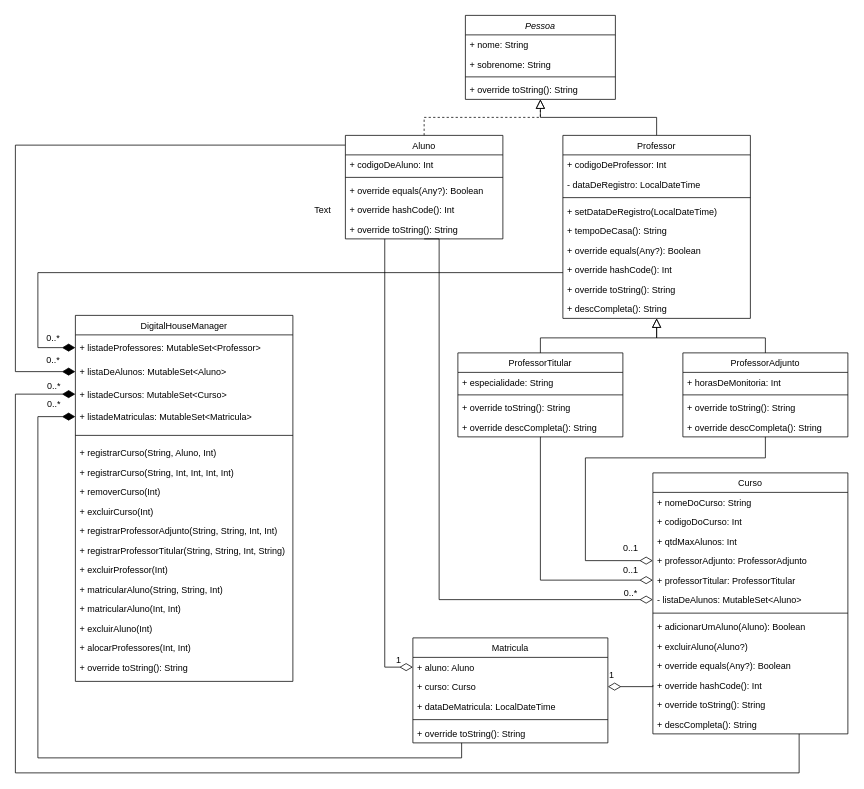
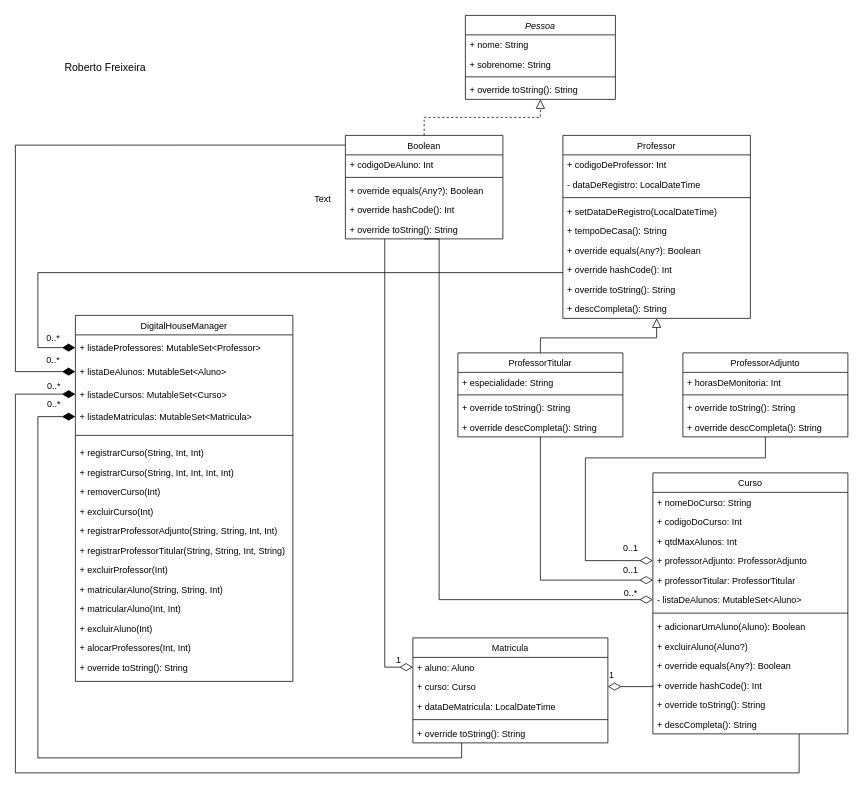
+ <mxCell id="85" value="Roberto Freixeira" style="text;html=1;strokeColor=none;fillColor=none;align=center;verticalAlign=middle;whiteSpace=wrap;rounded=0;fontSize=14;" vertex="1" parent="1"><mxGeometry x="60" y="80" width="160" height="20" as="geometry" /></mxCell>
- <mxCell id="3" value="" style="endArrow=block;endSize=10;endFill=0;shadow=0;strokeWidth=1;rounded=0;edgeStyle=elbowEdgeStyle;elbow=vertical;" parent="1" source="22" target="52" edge="1"><mxGeometry width="160" relative="1" as="geometry"><mxPoint x="610" y="363" as="sourcePoint" /><mxPoint x="710" y="261" as="targetPoint" /></mxGeometry></mxCell>
- <mxCell id="78" value="Aluno" style="swimlane;fontStyle=0;align=center;verticalAlign=top;childLayout=stackLayout;horizontal=1;startSize=26;horizontalStack=0;resizeParent=1;resizeLast=0;collapsible=1;marginBottom=0;rounded=0;shadow=0;strokeWidth=1;" parent="1" vertex="1"><mxGeometry x="460" y="180" width="210" height="138" as="geometry"><mxRectangle x="130" y="380" width="160" height="26" as="alternateBounds" /></mxGeometry></mxCell>
+ <mxCell id="78" value="Boolean" style="swimlane;fontStyle=0;align=center;verticalAlign=top;childLayout=stackLayout;horizontal=1;startSize=26;horizontalStack=0;resizeParent=1;resizeLast=0;collapsible=1;marginBottom=0;rounded=0;shadow=0;strokeWidth=1;" parent="1" vertex="1"><mxGeometry x="460" y="180" width="210" height="138" as="geometry"><mxRectangle x="130" y="380" width="160" height="26" as="alternateBounds" /></mxGeometry></mxCell>
- <mxCell id="84" value="Text" style="text;html=1;strokeColor=none;fillColor=none;align=center;verticalAlign=middle;whiteSpace=wrap;rounded=0;fontSize=12;" vertex="1" parent="1"><mxGeometry x="410" y="270" width="40" height="20" as="geometry" /></mxCell>
+ <mxCell id="84" value="Text" style="text;html=1;strokeColor=none;fillColor=none;align=center;verticalAlign=middle;whiteSpace=wrap;rounded=0;fontSize=12;" vertex="1" parent="1"><mxGeometry x="410" y="255" width="40" height="20" as="geometry" /></mxCell>
- <mxCell id="5" value="" style="endArrow=block;endSize=10;endFill=0;shadow=0;strokeWidth=1;rounded=0;edgeStyle=elbowEdgeStyle;elbow=vertical;exitX=0.5;exitY=0;exitDx=0;exitDy=0;entryX=0.5;entryY=1;entryDx=0;entryDy=0;" edge="1" parent="1" source="17" target="22"><mxGeometry width="160" relative="1" as="geometry"><mxPoint x="1040" y="508" as="sourcePoint" /><mxPoint x="800" y="600" as="targetPoint" /><Array as="points"><mxPoint x="750" y="450" /></Array></mxGeometry></mxCell>
- <mxCell id="39" value="+ registrarCurso(String, Aluno, Int)" style="text;align=left;verticalAlign=top;spacingLeft=4;spacingRight=4;overflow=hidden;rotatable=0;points=[[0,0.5],[1,0.5]];portConstraint=eastwest;" vertex="1" parent="33"><mxGeometry y="170" width="290" height="26" as="geometry" /></mxCell>
+ <mxCell id="39" value="+ registrarCurso(String, Int, Int)" style="text;align=left;verticalAlign=top;spacingLeft=4;spacingRight=4;overflow=hidden;rotatable=0;points=[[0,0.5],[1,0.5]];portConstraint=eastwest;" vertex="1" parent="33"><mxGeometry y="170" width="290" height="26" as="geometry" /></mxCell>
